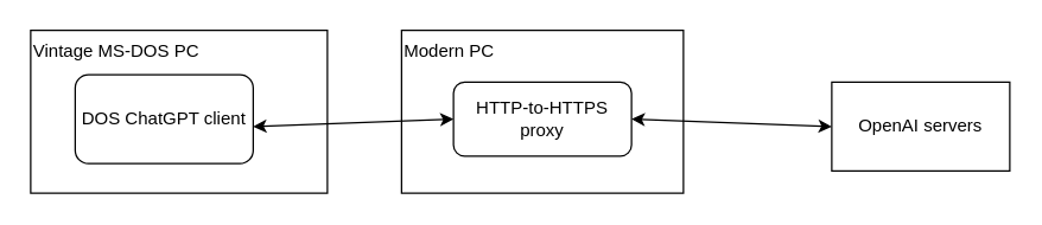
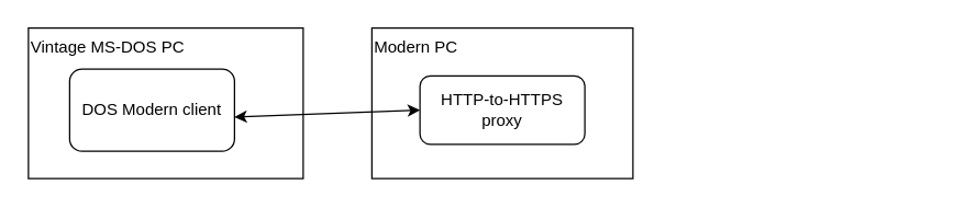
- <mxCell id="3" value="DOS ChatGPT client" style="rounded=1;whiteSpace=wrap;html=1;" vertex="1" parent="1"><mxGeometry x="50" y="50" width="120" height="60" as="geometry" /></mxCell>
+ <mxCell id="3" value="DOS Modern client" style="rounded=1;whiteSpace=wrap;html=1;" vertex="1" parent="1"><mxGeometry x="50" y="50" width="120" height="60" as="geometry" /></mxCell>
- <mxCell id="8" value="" style="endArrow=classic;startArrow=classic;html=1;rounded=0;entryX=0;entryY=0.5;entryDx=0;entryDy=0;exitX=1;exitY=0.5;exitDx=0;exitDy=0;" edge="1" parent="1" source="5" target="6"><mxGeometry width="50" height="50" relative="1" as="geometry"><mxPoint x="425" y="90" as="sourcePoint" /><mxPoint x="475" y="40" as="targetPoint" /></mxGeometry></mxCell>
- <mxCell id="6" value="OpenAI servers" style="rounded=0;whiteSpace=wrap;html=1;" vertex="1" parent="1"><mxGeometry x="560" y="55" width="120" height="60" as="geometry" /></mxCell>
